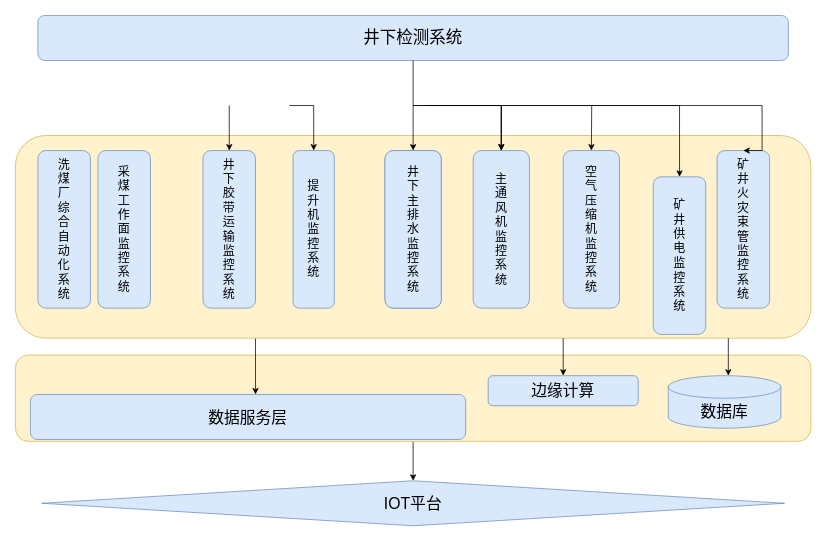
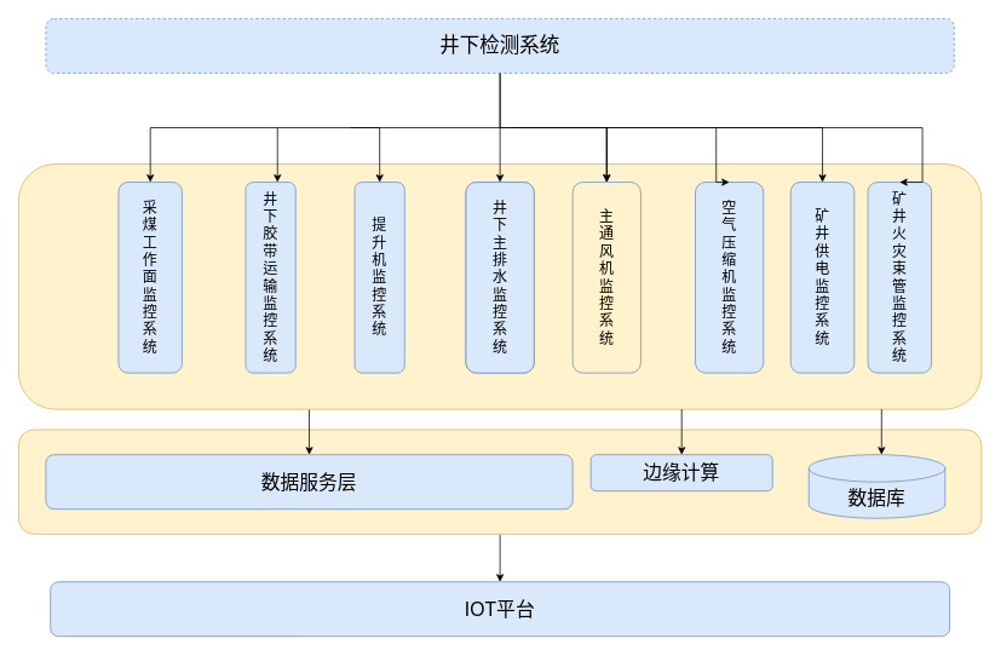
- <mxCell id="7" value="&lt;font style=&quot;font-size: 22px&quot;&gt;井下检测系统&lt;/font&gt;" style="rounded=1;whiteSpace=wrap;html=1;fillColor=#dae8fc;strokeColor=#6c8ebf;" vertex="1" parent="1"><mxGeometry x="50" y="20" width="1000" height="60" as="geometry" /></mxCell>
+ <mxCell id="7" value="&lt;font style=&quot;font-size: 22px&quot;&gt;井下检测系统&lt;/font&gt;" style="rounded=1;whiteSpace=wrap;html=1;fillColor=#dae8fc;strokeColor=#6c8ebf;dashed=1;" vertex="1" parent="1"><mxGeometry x="50" y="20" width="1000" height="60" as="geometry" /></mxCell>
+ <mxCell id="6" value="" style="edgeStyle=orthogonalEdgeStyle;rounded=0;orthogonalLoop=1;jettySize=auto;html=1;" edge="1" parent="1" source="7" target="8"><mxGeometry relative="1" as="geometry" /></mxCell>
- <mxCell id="22" value="&lt;font style=&quot;font-size: 16px&quot;&gt;洗&lt;br&gt;煤&lt;br&gt;厂&lt;br&gt;综&lt;br&gt;合&lt;br&gt;自&lt;br&gt;动&lt;br&gt;化&lt;br&gt;系&lt;br&gt;统&lt;/font&gt;" style="whiteSpace=wrap;html=1;rounded=1;strokeColor=#6c8ebf;fillColor=#dae8fc;" vertex="1" parent="1"><mxGeometry x="50" y="200" width="70" height="210" as="geometry" /></mxCell>
- <mxCell id="10" value="&lt;font style=&quot;font-size: 16px&quot;&gt;井&lt;br&gt;下&lt;br&gt;胶&lt;br&gt;带&lt;br&gt;运&lt;br&gt;输&lt;br&gt;监&lt;br&gt;控&lt;br&gt;系&lt;br&gt;统&lt;/font&gt;" style="whiteSpace=wrap;html=1;rounded=1;strokeColor=#6c8ebf;fillColor=#dae8fc;" vertex="1" parent="1"><mxGeometry x="270" y="200" width="70" height="210" as="geometry" /></mxCell>
+ <mxCell id="10" value="&lt;font style=&quot;font-size: 16px&quot;&gt;井&lt;br&gt;下&lt;br&gt;胶&lt;br&gt;带&lt;br&gt;运&lt;br&gt;输&lt;br&gt;监&lt;br&gt;控&lt;br&gt;系&lt;br&gt;统&lt;/font&gt;" style="whiteSpace=wrap;html=1;rounded=1;strokeColor=#6c8ebf;fillColor=#dae8fc;" vertex="1" parent="1"><mxGeometry x="270" y="200" width="55" height="210" as="geometry" /></mxCell>
- <mxCell id="19" value="&lt;font style=&quot;font-size: 16px&quot;&gt;主&lt;br&gt;通&lt;br&gt;风&lt;br&gt;机&lt;br&gt;监&lt;br&gt;控&lt;br&gt;系&lt;br&gt;统&lt;/font&gt;" style="whiteSpace=wrap;html=1;rounded=1;strokeColor=#6c8ebf;fillColor=#dae8fc;" vertex="1" parent="1"><mxGeometry x="630" y="200" width="75" height="210" as="geometry" /></mxCell>
+ <mxCell id="19" value="&lt;font style=&quot;font-size: 16px&quot;&gt;主&lt;br&gt;通&lt;br&gt;风&lt;br&gt;机&lt;br&gt;监&lt;br&gt;控&lt;br&gt;系&lt;br&gt;统&lt;/font&gt;" style="whiteSpace=wrap;html=1;rounded=1;strokeColor=#6c8ebf;fillColor=#fff2cc;" vertex="1" parent="1"><mxGeometry x="630" y="200" width="75" height="210" as="geometry" /></mxCell>
- <mxCell id="20" value="&lt;font style=&quot;font-size: 16px&quot;&gt;空&lt;br&gt;气&lt;br&gt;压&lt;br&gt;缩&lt;br&gt;机&lt;br&gt;监&lt;br&gt;控&lt;br&gt;系&lt;br&gt;统&lt;/font&gt;" style="whiteSpace=wrap;html=1;rounded=1;strokeColor=#6c8ebf;fillColor=#dae8fc;" vertex="1" parent="1"><mxGeometry x="750" y="200" width="75" height="210" as="geometry" /></mxCell>
+ <mxCell id="20" value="&lt;font style=&quot;font-size: 16px&quot;&gt;空&lt;br&gt;气&lt;br&gt;压&lt;br&gt;缩&lt;br&gt;机&lt;br&gt;监&lt;br&gt;控&lt;br&gt;系&lt;br&gt;统&lt;/font&gt;" style="whiteSpace=wrap;html=1;rounded=1;strokeColor=#6c8ebf;fillColor=#dae8fc;" vertex="1" parent="1"><mxGeometry x="765" y="200" width="75" height="210" as="geometry" /></mxCell>
- <mxCell id="16" value="&lt;font style=&quot;font-size: 16px&quot;&gt;矿&lt;br&gt;井&lt;br&gt;供&lt;br&gt;电&lt;br&gt;监&lt;br&gt;控&lt;br&gt;系&lt;br&gt;统&lt;/font&gt;" style="whiteSpace=wrap;html=1;rounded=1;strokeColor=#6c8ebf;fillColor=#dae8fc;" vertex="1" parent="1"><mxGeometry x="870" y="235" width="70" height="210" as="geometry" /></mxCell>
+ <mxCell id="16" value="&lt;font style=&quot;font-size: 16px&quot;&gt;矿&lt;br&gt;井&lt;br&gt;供&lt;br&gt;电&lt;br&gt;监&lt;br&gt;控&lt;br&gt;系&lt;br&gt;统&lt;/font&gt;" style="whiteSpace=wrap;html=1;rounded=1;strokeColor=#6c8ebf;fillColor=#dae8fc;" vertex="1" parent="1"><mxGeometry x="870" y="200" width="70" height="210" as="geometry" /></mxCell>
- <mxCell id="26" value="数据服务层" style="whiteSpace=wrap;html=1;rounded=1;strokeColor=#6c8ebf;fillColor=#dae8fc;fontSize=21;spacingTop=0;" vertex="1" parent="1"><mxGeometry x="40" y="525" width="580" height="60" as="geometry" /></mxCell>
+ <mxCell id="26" value="数据服务层" style="whiteSpace=wrap;html=1;rounded=1;strokeColor=#6c8ebf;fillColor=#dae8fc;fontSize=21;spacingTop=0;" vertex="1" parent="1"><mxGeometry x="50" y="500" width="580" height="60" as="geometry" /></mxCell>
- <mxCell id="31" value="IOT平台" style="rhombus;whiteSpace=wrap;html=1;strokeColor=#6c8ebf;fillColor=#dae8fc;fontSize=21;spacingTop=0;" vertex="1" parent="1"><mxGeometry x="55" y="640" width="990" height="60" as="geometry" /></mxCell>
+ <mxCell id="31" value="IOT平台" style="whiteSpace=wrap;html=1;rounded=1;strokeColor=#6c8ebf;fillColor=#dae8fc;fontSize=21;spacingTop=0;" vertex="1" parent="1"><mxGeometry x="55" y="640" width="990" height="60" as="geometry" /></mxCell>
